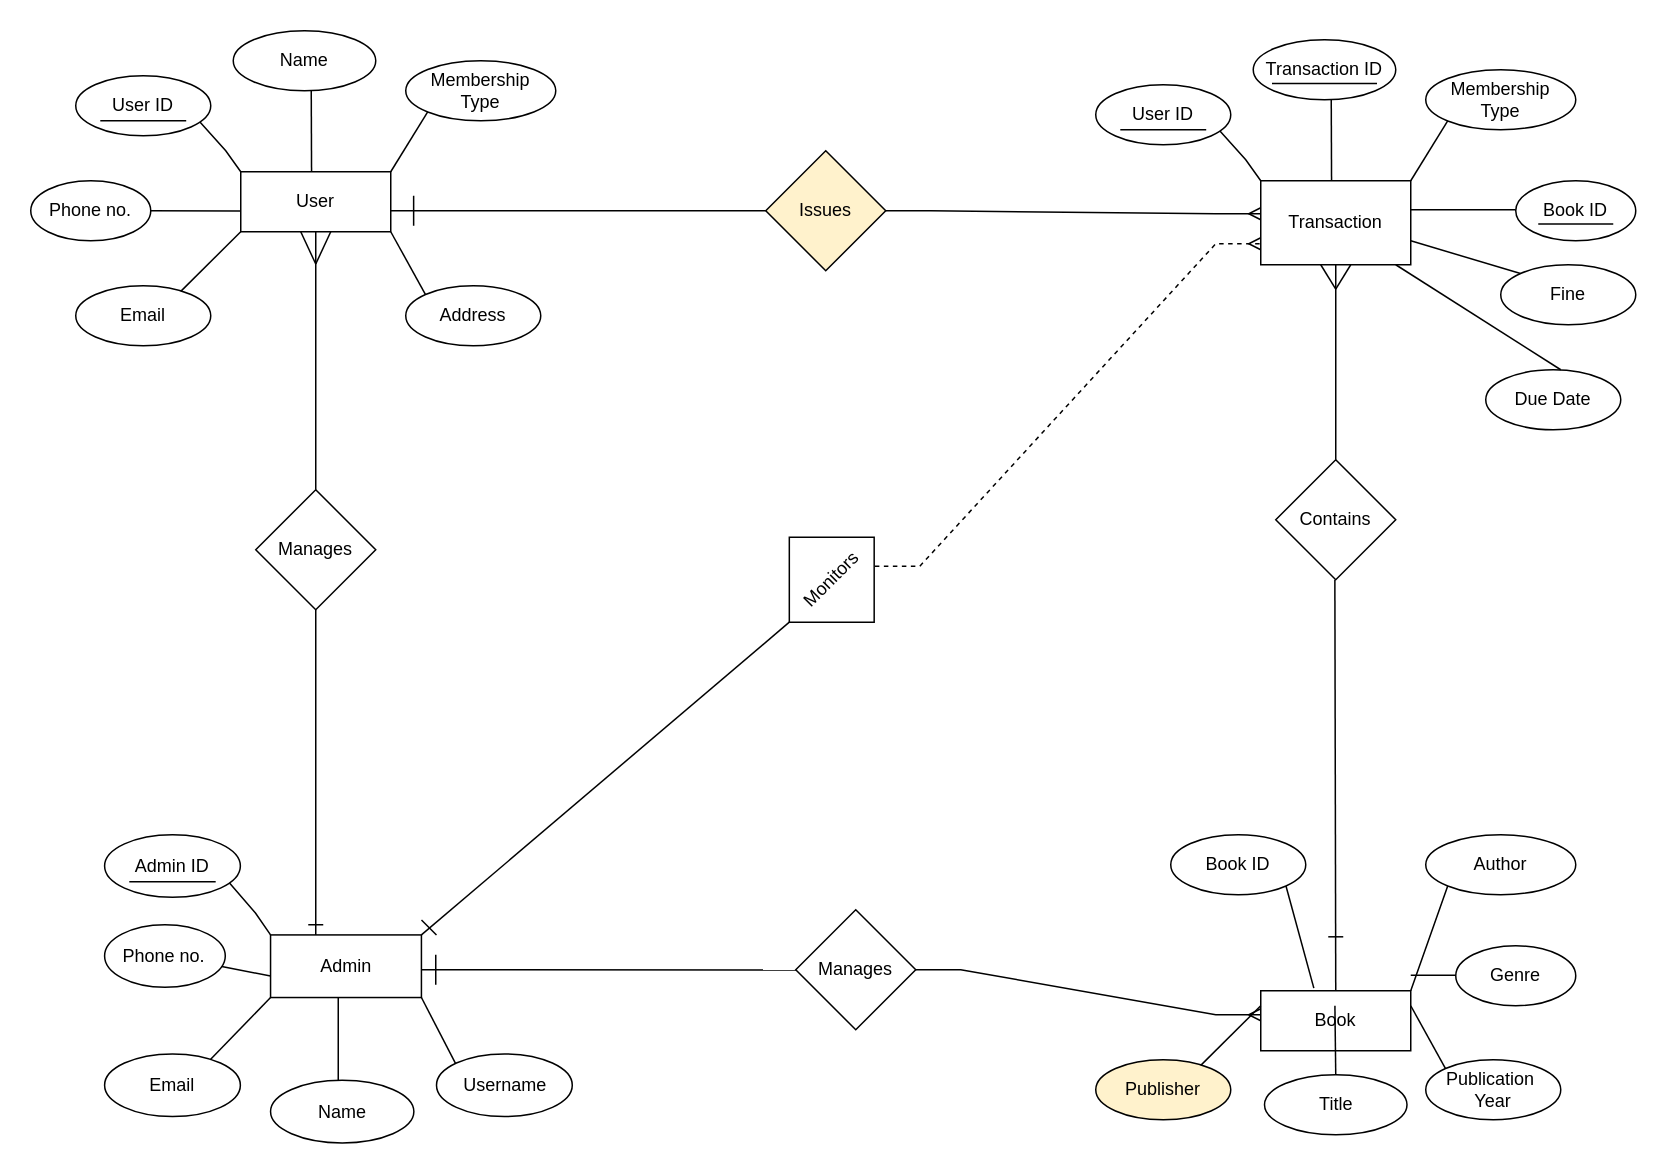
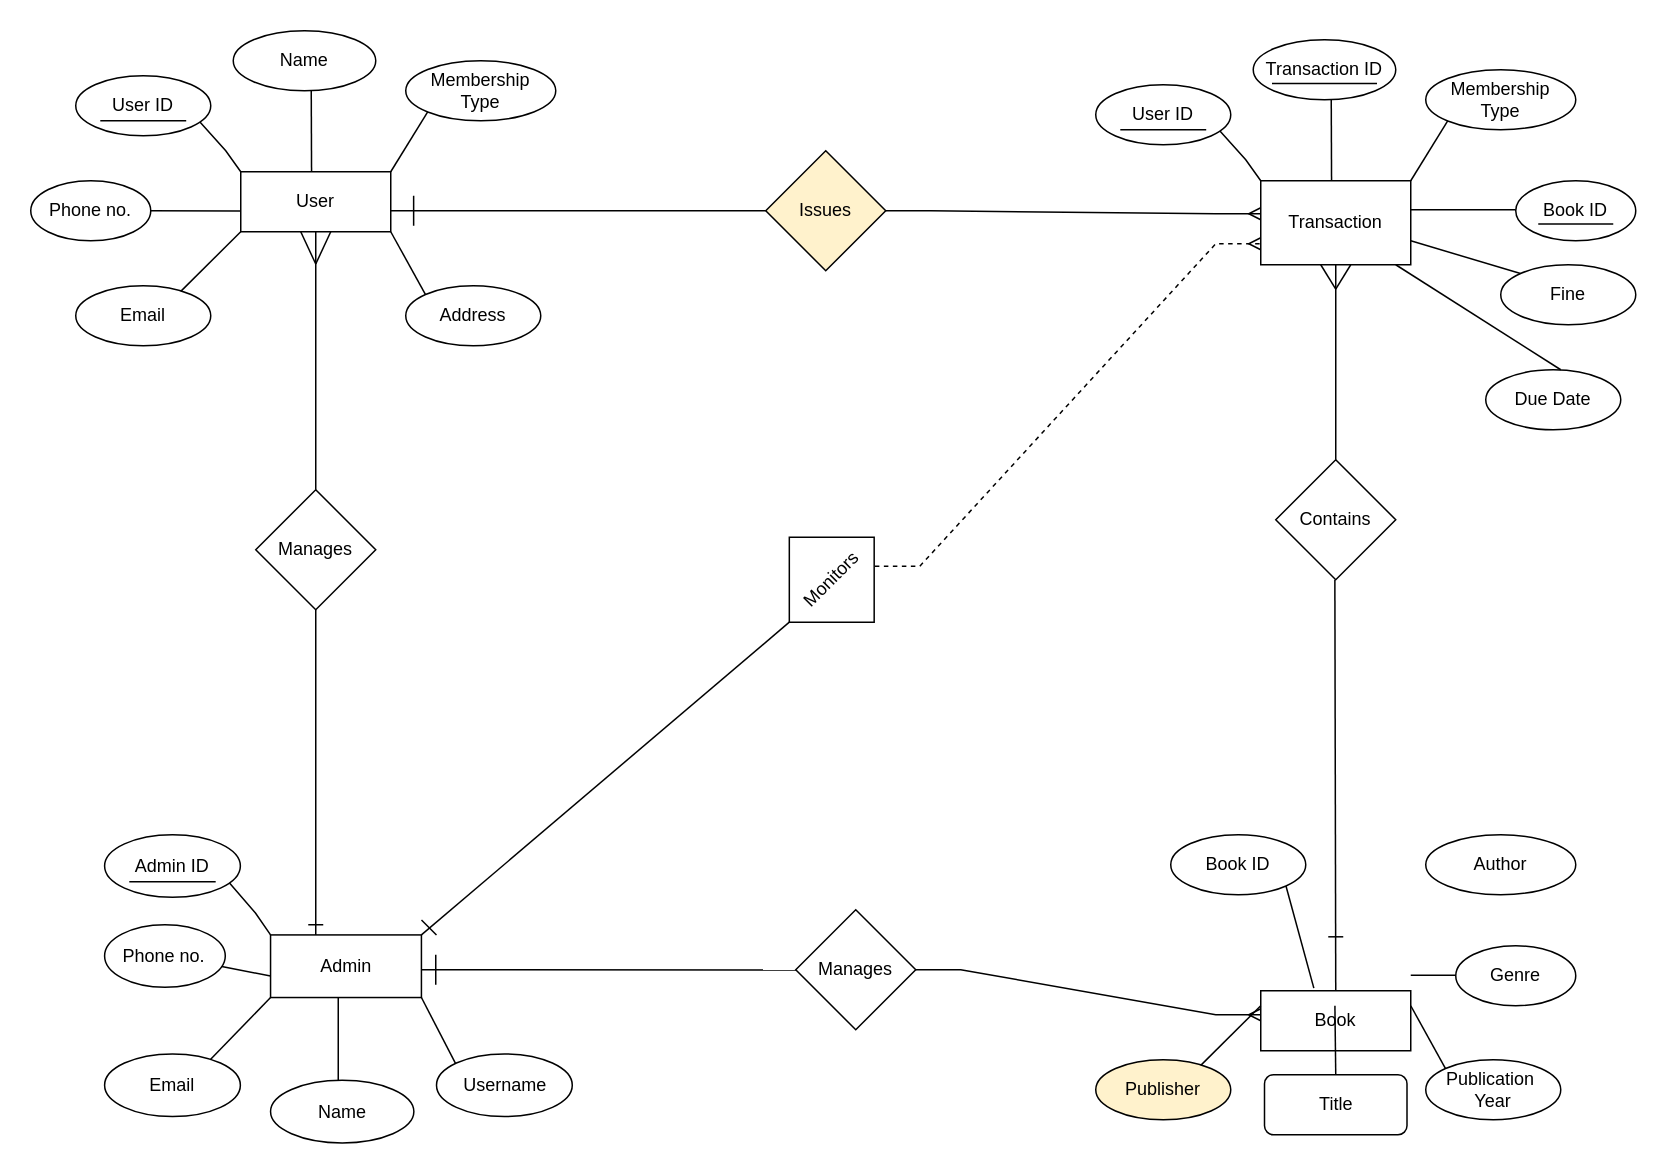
- <mxCell id="68" value="" style="endArrow=none;html=1;rounded=0;entryX=0;entryY=1;entryDx=0;entryDy=0;exitX=1;exitY=0;exitDx=0;exitDy=0;" edge="1" parent="63" source="64" target="66"><mxGeometry width="50" height="50" relative="1" as="geometry"><mxPoint x="193.636" y="70" as="sourcePoint" /><mxPoint x="193.636" y="26" as="targetPoint" /><Array as="points" /></mxGeometry></mxCell>
- <mxCell id="72" value="Title" style="ellipse;whiteSpace=wrap;html=1;container=0;" vertex="1" parent="63"><mxGeometry x="96.136" y="160" width="95" height="40" as="geometry" /></mxCell>
+ <mxCell id="72" value="Title" style="whiteSpace=wrap;html=1;container=0;rounded=1;" vertex="1" parent="63"><mxGeometry x="96.136" y="160" width="95" height="40" as="geometry" /></mxCell>
